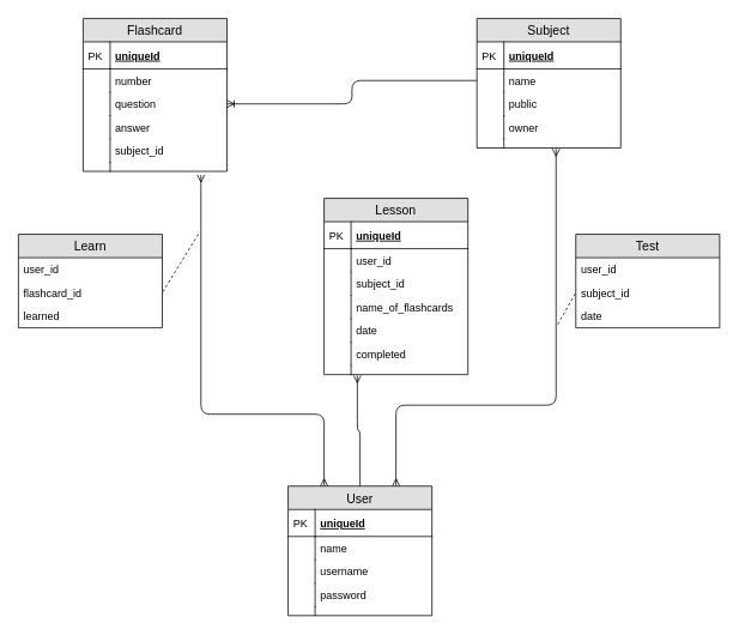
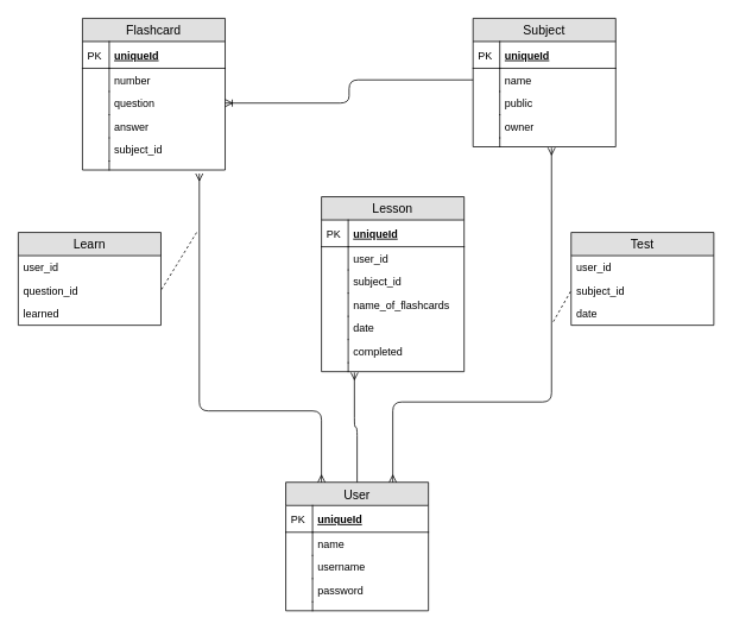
- <mxCell id="42" value="flashcard_id" style="text;strokeColor=none;fillColor=none;spacingLeft=4;spacingRight=4;overflow=hidden;rotatable=0;points=[[0,0.5],[1,0.5]];portConstraint=eastwest;fontSize=12;" vertex="1" parent="40"><mxGeometry y="52" width="160" height="26" as="geometry" /></mxCell>
+ <mxCell id="42" value="question_id" style="text;strokeColor=none;fillColor=none;spacingLeft=4;spacingRight=4;overflow=hidden;rotatable=0;points=[[0,0.5],[1,0.5]];portConstraint=eastwest;fontSize=12;" vertex="1" parent="40"><mxGeometry y="52" width="160" height="26" as="geometry" /></mxCell>
